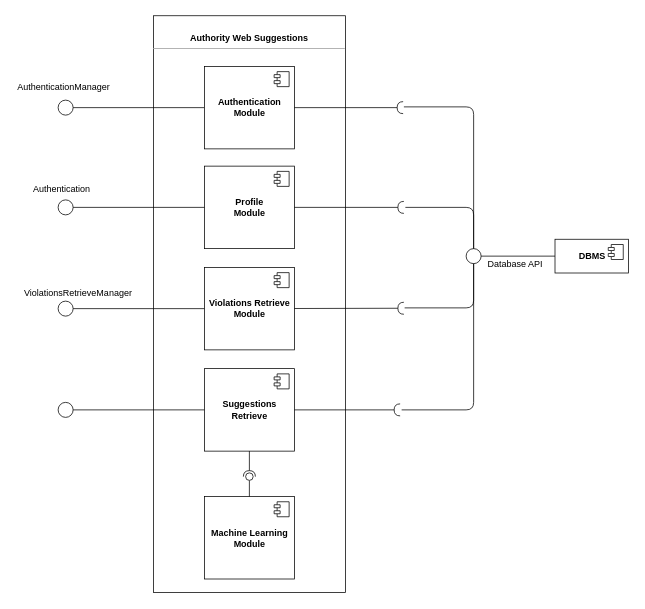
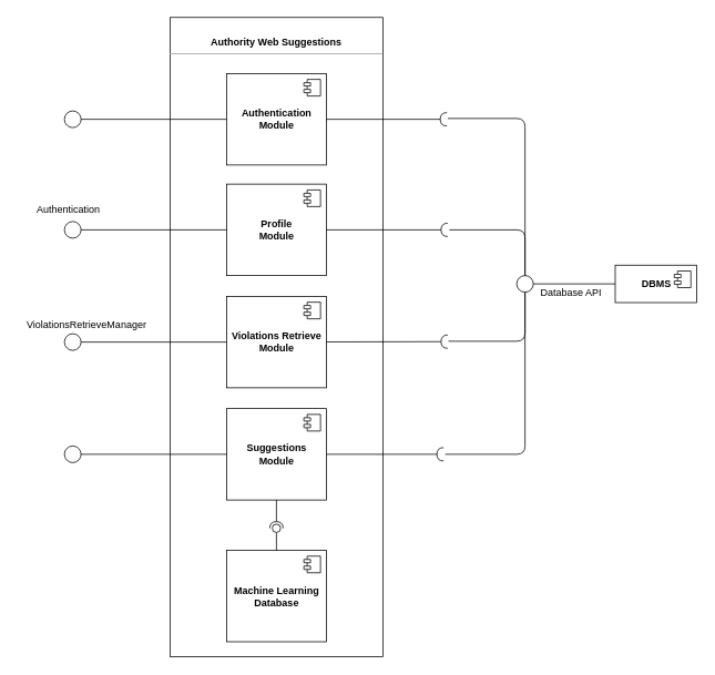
- <mxCell id="21" value="AuthenticationManager" style="text;html=1;resizable=0;points=[];autosize=1;align=left;verticalAlign=top;spacingTop=-4;" parent="1" vertex="1"><mxGeometry x="20.5" y="105.5" width="133" height="14" as="geometry" /></mxCell>
- <mxCell id="7" value="&lt;b&gt;Suggestions&lt;br&gt;Retrieve&lt;br&gt;&lt;/b&gt;" style="html=1;" parent="1" vertex="1"><mxGeometry x="272" y="491" width="120" height="110" as="geometry" /></mxCell>
+ <mxCell id="7" value="&lt;b&gt;Suggestions&lt;br&gt;Module&lt;br&gt;&lt;/b&gt;" style="html=1;" parent="1" vertex="1"><mxGeometry x="272" y="491" width="120" height="110" as="geometry" /></mxCell>
- <mxCell id="32" value="&lt;b&gt;Machine Learning&lt;br&gt;Module&lt;br&gt;&lt;/b&gt;" style="html=1;" vertex="1" parent="1"><mxGeometry x="272" y="661.5" width="120" height="110" as="geometry" /></mxCell>
+ <mxCell id="32" value="&lt;b&gt;Machine Learning&lt;br&gt;Database&lt;br&gt;&lt;/b&gt;" style="html=1;" vertex="1" parent="1"><mxGeometry x="272" y="661.5" width="120" height="110" as="geometry" /></mxCell>
